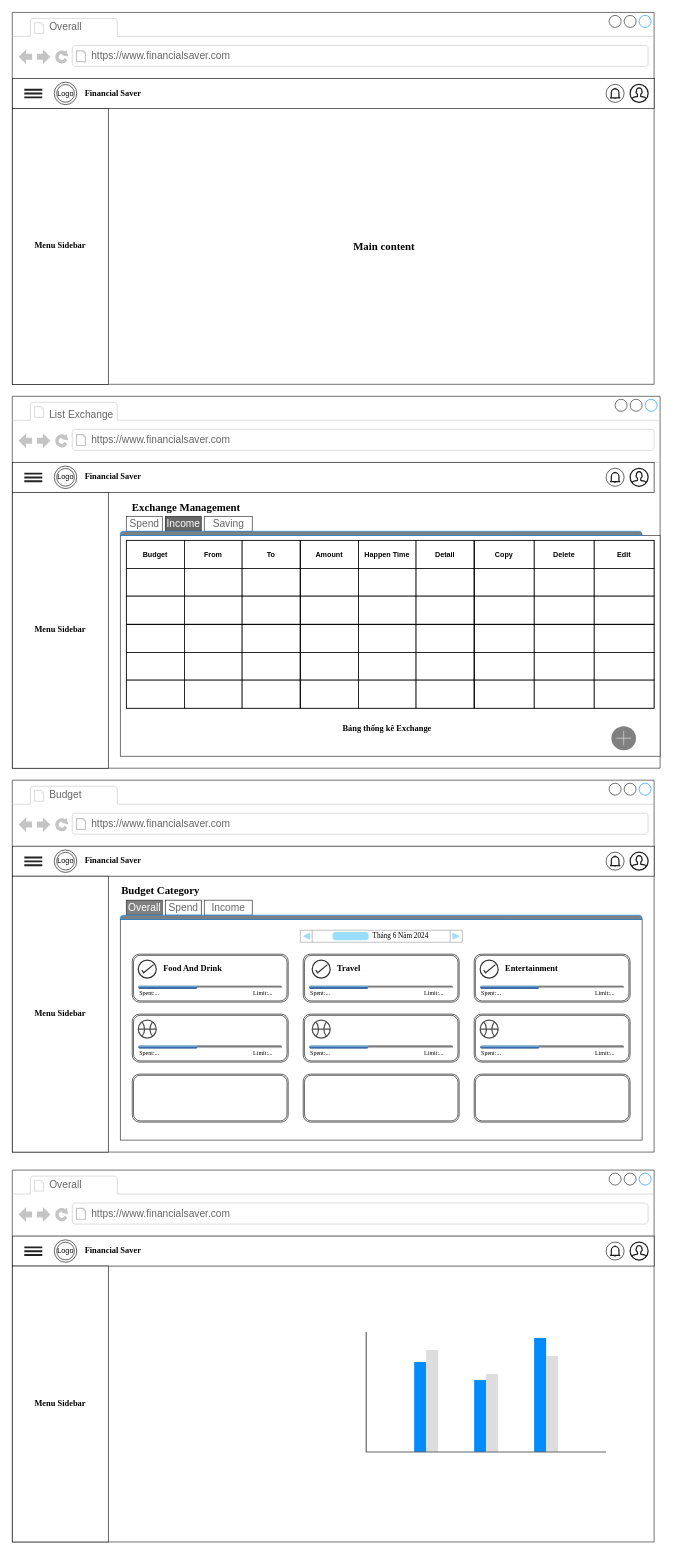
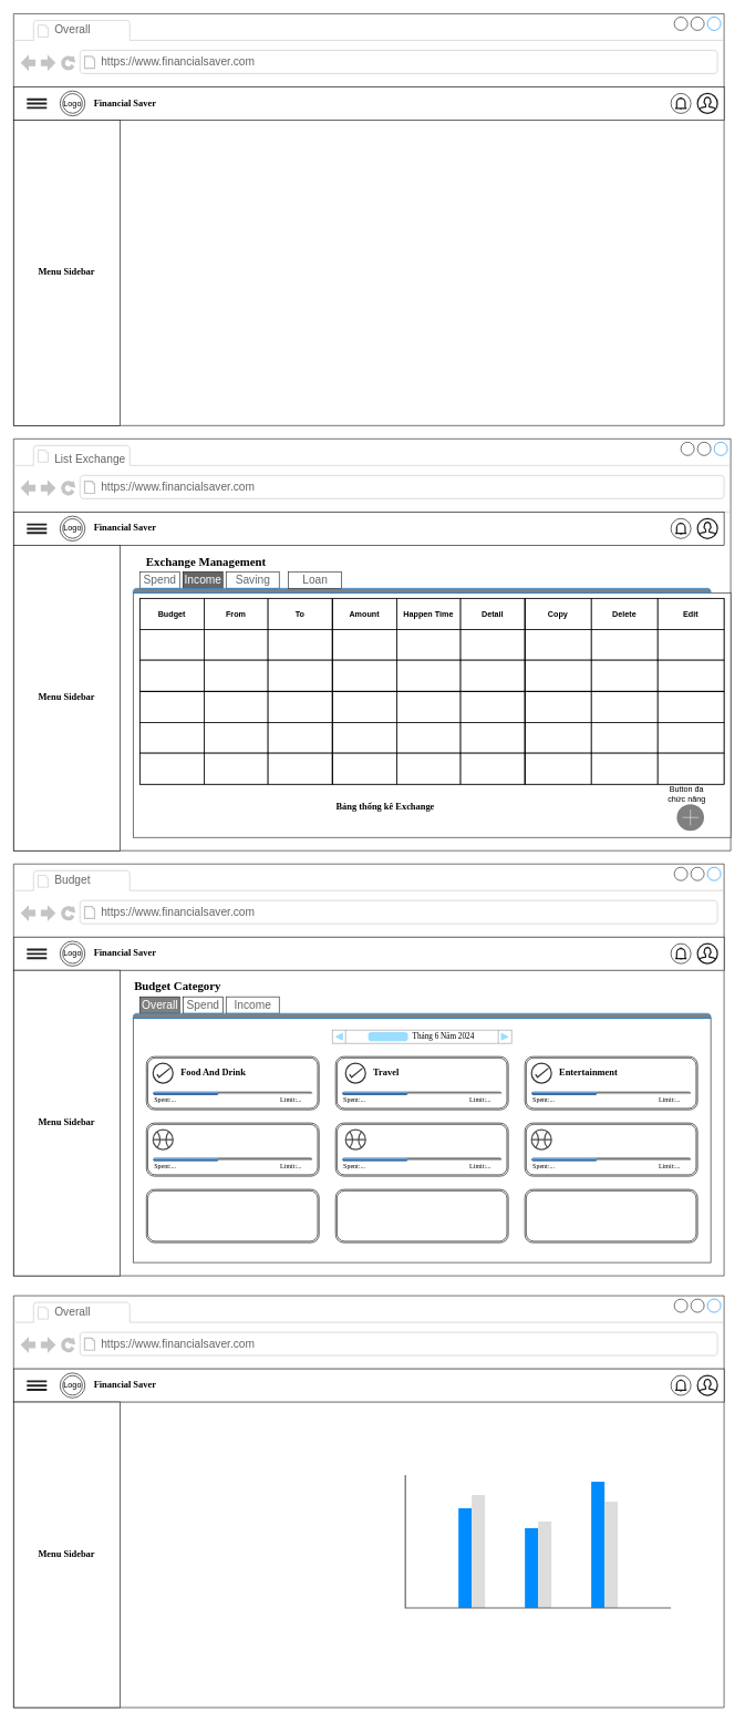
- <mxCell id="10" value="&lt;font face=&quot;Tahoma&quot; style=&quot;font-size: 18px;&quot;&gt;&lt;b&gt;Main content&lt;/b&gt;&lt;/font&gt;" style="text;html=1;align=center;verticalAlign=middle;whiteSpace=wrap;rounded=0;" vertex="1" parent="2"><mxGeometry x="550" y="375" width="140" height="30" as="geometry" /></mxCell>
+ <mxCell id="112" value="Loan" style="strokeColor=inherit;fillColor=inherit;gradientColor=inherit;strokeWidth=1;shadow=0;dashed=0;align=center;html=1;shape=mxgraph.mockup.containers.rrect;rSize=0;fontSize=17;fontColor=#666666;gradientColor=none;" vertex="1" parent="14"><mxGeometry x="414" y="200" width="80" height="25" as="geometry" /></mxCell>
+ <mxCell id="32" value="&lt;font style=&quot;font-size: 12px;&quot;&gt;Button đa &lt;br&gt;chức năng&lt;/font&gt;" style="text;html=1;align=center;verticalAlign=middle;whiteSpace=wrap;rounded=0;" vertex="1" parent="26"><mxGeometry x="798.353" y="320" width="71.647" height="30" as="geometry" /></mxCell>
- <mxCell id="33" value="&lt;font face=&quot;Tahoma&quot; style=&quot;font-size: 14px;&quot;&gt;&lt;b&gt;Bảng thống kê Exchange&lt;/b&gt;&lt;/font&gt;" style="text;html=1;align=center;verticalAlign=middle;whiteSpace=wrap;rounded=0;" vertex="1" parent="26"><mxGeometry x="352.882" y="340" width="184.235" height="30" as="geometry" /></mxCell>
+ <mxCell id="33" value="&lt;font face=&quot;Tahoma&quot; style=&quot;font-size: 14px;&quot;&gt;&lt;b&gt;Bảng thống kê Exchange&lt;/b&gt;&lt;/font&gt;" style="text;html=1;align=center;verticalAlign=middle;whiteSpace=wrap;rounded=0;" vertex="1" parent="26"><mxGeometry x="287.882" y="340" width="184.235" height="30" as="geometry" /></mxCell>
